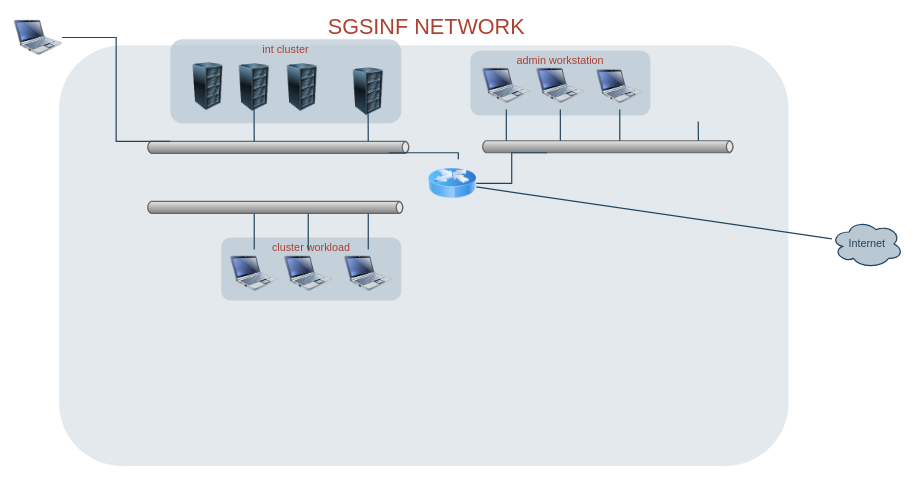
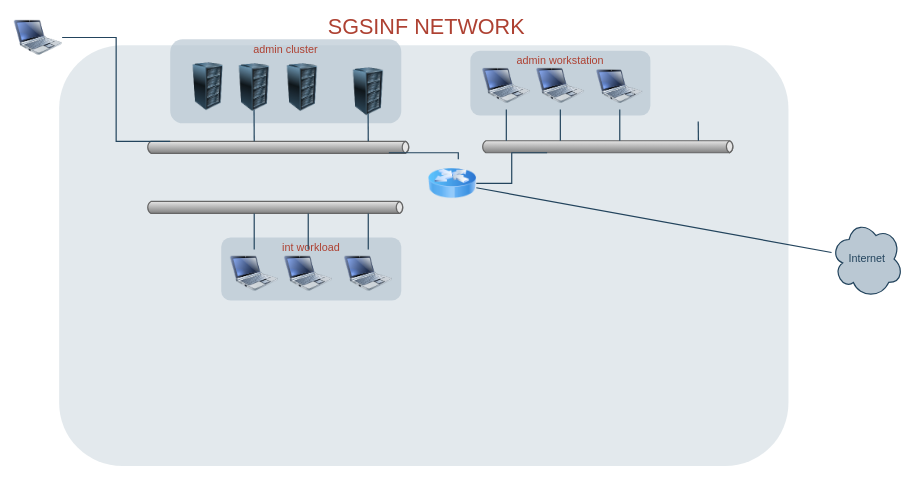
- <mxCell id="3" value="&lt;span&gt;int cluster&lt;/span&gt;" style="rounded=1;whiteSpace=wrap;html=1;shadow=0;strokeColor=none;fillColor=#BAC8D3;gradientColor=none;fontSize=18;fontColor=#AE4132;verticalAlign=top;opacity=70;fontStyle=0;strokeWidth=3;" parent="1" vertex="1"><mxGeometry x="283" y="65" width="385" height="140" as="geometry" /></mxCell>
+ <mxCell id="3" value="&lt;span&gt;admin cluster&lt;/span&gt;" style="rounded=1;whiteSpace=wrap;html=1;shadow=0;strokeColor=none;fillColor=#BAC8D3;gradientColor=none;fontSize=18;fontColor=#AE4132;verticalAlign=top;opacity=70;fontStyle=0;strokeWidth=3;" parent="1" vertex="1"><mxGeometry x="283" y="65" width="385" height="140" as="geometry" /></mxCell>
- <mxCell id="6" value="Internet" style="ellipse;shape=cloud;whiteSpace=wrap;html=1;shadow=0;strokeColor=#23445D;fillColor=#BAC8D3;gradientColor=none;fontSize=18;fontColor=#23445D;gradientDirection=north;fontStyle=0;strokeWidth=2;" parent="1" vertex="1"><mxGeometry x="1384" y="366" width="120" height="80" as="geometry" /></mxCell>
+ <mxCell id="6" value="Internet" style="ellipse;shape=cloud;whiteSpace=wrap;html=1;shadow=0;strokeColor=#23445D;fillColor=#BAC8D3;gradientColor=none;fontSize=18;fontColor=#23445D;gradientDirection=north;fontStyle=0;strokeWidth=2;" parent="1" vertex="1"><mxGeometry x="1384" y="366" width="120" height="130" as="geometry" /></mxCell>
- <mxCell id="4" value="cluster workload" style="rounded=1;whiteSpace=wrap;html=1;shadow=0;strokeColor=none;fillColor=#BAC8D3;gradientColor=none;fontSize=18;fontColor=#AE4132;verticalAlign=top;fontStyle=0;opacity=70;strokeWidth=3;" parent="1" vertex="1"><mxGeometry x="368" y="395" width="300" height="105" as="geometry" /></mxCell>
+ <mxCell id="4" value="int workload" style="rounded=1;whiteSpace=wrap;html=1;shadow=0;strokeColor=none;fillColor=#BAC8D3;gradientColor=none;fontSize=18;fontColor=#AE4132;verticalAlign=top;fontStyle=0;opacity=70;strokeWidth=3;" parent="1" vertex="1"><mxGeometry x="368" y="395" width="300" height="105" as="geometry" /></mxCell>
